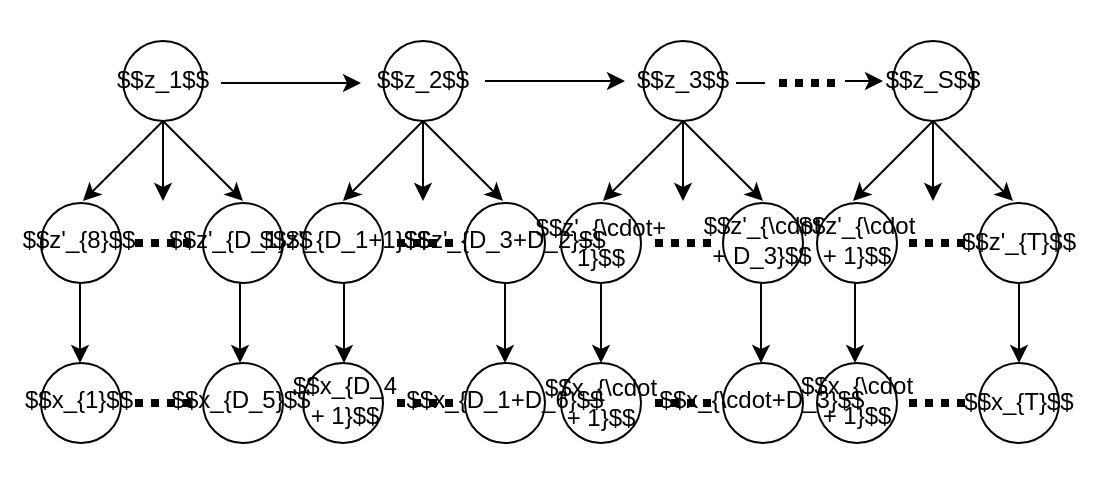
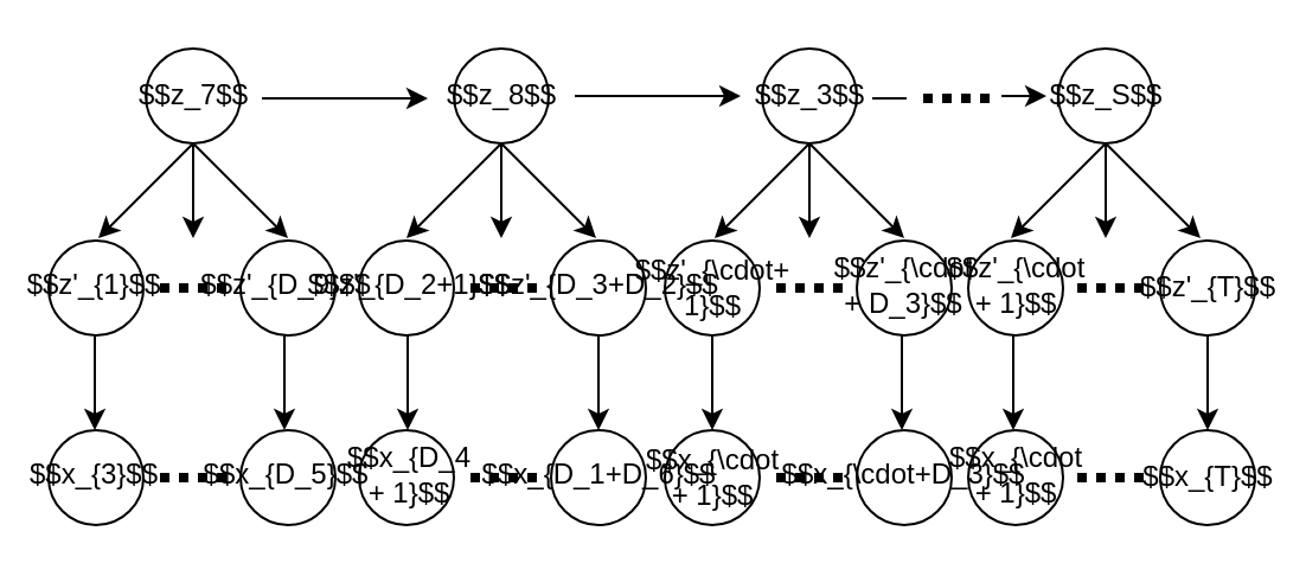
- <mxCell id="30" value="&lt;div&gt;$$z_1$$&lt;/div&gt;" style="text;html=1;strokeColor=none;fillColor=none;align=center;verticalAlign=middle;whiteSpace=wrap;rounded=0;" vertex="1" parent="1"><mxGeometry x="70.5" y="29" width="21" height="21" as="geometry" /></mxCell>
+ <mxCell id="30" value="&lt;div&gt;$$z_7$$&lt;/div&gt;" style="text;html=1;strokeColor=none;fillColor=none;align=center;verticalAlign=middle;whiteSpace=wrap;rounded=0;" vertex="1" parent="1"><mxGeometry x="70.5" y="29" width="21" height="21" as="geometry" /></mxCell>
- <mxCell id="31" value="$$z_2$$" style="text;html=1;strokeColor=none;fillColor=none;align=center;verticalAlign=middle;whiteSpace=wrap;rounded=0;" vertex="1" parent="1"><mxGeometry x="200.5" y="29" width="21" height="21" as="geometry" /></mxCell>
+ <mxCell id="31" value="$$z_8$$" style="text;html=1;strokeColor=none;fillColor=none;align=center;verticalAlign=middle;whiteSpace=wrap;rounded=0;" vertex="1" parent="1"><mxGeometry x="200.5" y="29" width="21" height="21" as="geometry" /></mxCell>
- <mxCell id="34" value="&lt;div&gt;$$z'_{8}$$&lt;/div&gt;" style="text;html=1;strokeColor=none;fillColor=none;align=center;verticalAlign=middle;whiteSpace=wrap;rounded=0;" vertex="1" parent="1"><mxGeometry x="29" y="109.5" width="21" height="21" as="geometry" /></mxCell>
+ <mxCell id="34" value="&lt;div&gt;$$z'_{1}$$&lt;/div&gt;" style="text;html=1;strokeColor=none;fillColor=none;align=center;verticalAlign=middle;whiteSpace=wrap;rounded=0;" vertex="1" parent="1"><mxGeometry x="29" y="109.5" width="21" height="21" as="geometry" /></mxCell>
- <mxCell id="35" value="&lt;div&gt;$$z'_{D_1}$$&lt;/div&gt;" style="text;html=1;strokeColor=none;fillColor=none;align=center;verticalAlign=middle;whiteSpace=wrap;rounded=0;" vertex="1" parent="1"><mxGeometry x="109.5" y="109.5" width="21" height="21" as="geometry" /></mxCell>
+ <mxCell id="35" value="&lt;div&gt;$$z'_{D_9}$$&lt;/div&gt;" style="text;html=1;strokeColor=none;fillColor=none;align=center;verticalAlign=middle;whiteSpace=wrap;rounded=0;" vertex="1" parent="1"><mxGeometry x="109.5" y="109.5" width="21" height="21" as="geometry" /></mxCell>
- <mxCell id="36" value="&lt;div&gt;$$z'_{D_1+1}$$&lt;/div&gt;" style="text;html=1;strokeColor=none;fillColor=none;align=center;verticalAlign=middle;whiteSpace=wrap;rounded=0;" vertex="1" parent="1"><mxGeometry x="161.5" y="109.5" width="21" height="21" as="geometry" /></mxCell>
+ <mxCell id="36" value="&lt;div&gt;$$z'_{D_2+1}$$&lt;/div&gt;" style="text;html=1;strokeColor=none;fillColor=none;align=center;verticalAlign=middle;whiteSpace=wrap;rounded=0;" vertex="1" parent="1"><mxGeometry x="161.5" y="109.5" width="21" height="21" as="geometry" /></mxCell>
- <mxCell id="67" value="&lt;div&gt;$$x_{1}$$&lt;/div&gt;" style="text;html=1;strokeColor=none;fillColor=none;align=center;verticalAlign=middle;whiteSpace=wrap;rounded=0;" vertex="1" parent="1"><mxGeometry x="29" y="189.5" width="21" height="21" as="geometry" /></mxCell>
+ <mxCell id="67" value="&lt;div&gt;$$x_{3}$$&lt;/div&gt;" style="text;html=1;strokeColor=none;fillColor=none;align=center;verticalAlign=middle;whiteSpace=wrap;rounded=0;" vertex="1" parent="1"><mxGeometry x="29" y="189.5" width="21" height="21" as="geometry" /></mxCell>
